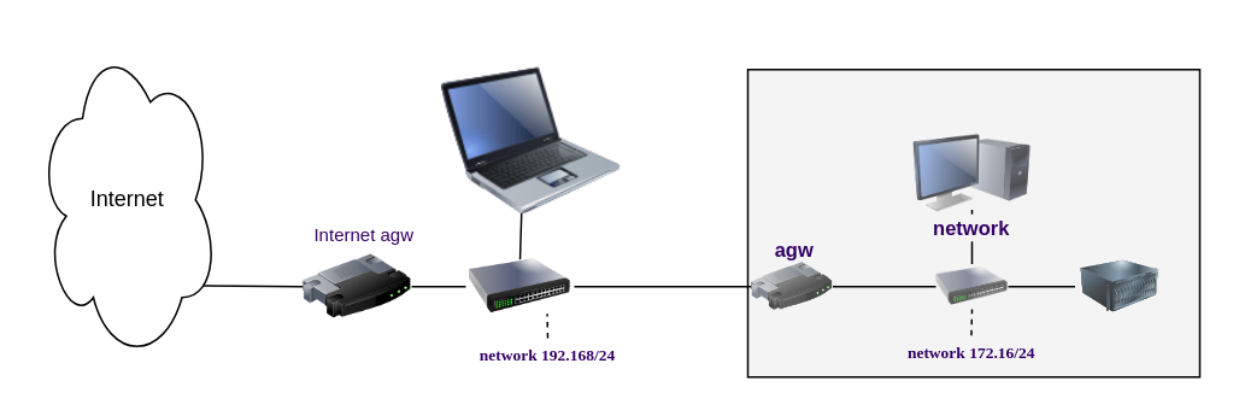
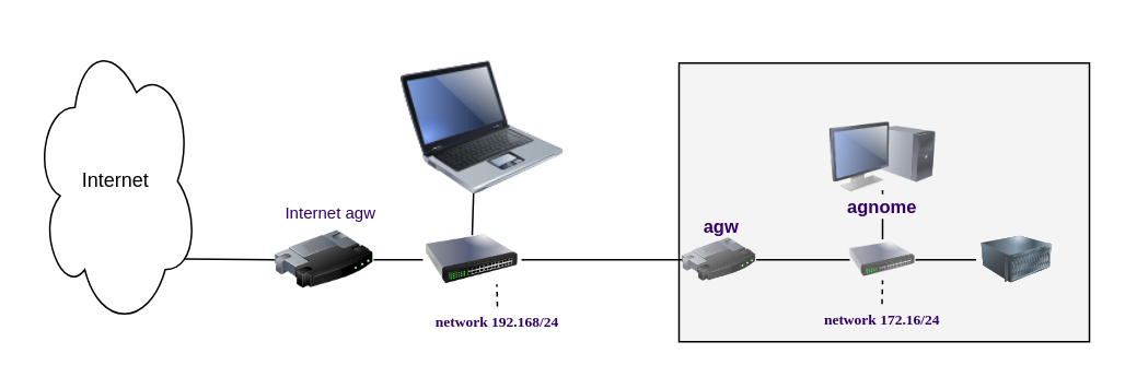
- <mxCell id="25" value="&lt;b&gt;&lt;font color=&quot;#330066&quot; style=&quot;font-size: 11px;&quot;&gt;network&lt;/font&gt;&lt;/b&gt;" style="text;html=1;strokeColor=none;fillColor=none;align=center;verticalAlign=middle;whiteSpace=wrap;rounded=0;glass=0;fontSize=16;fontColor=#000066;opacity=70;" vertex="1" parent="1"><mxGeometry x="507" y="115.5" width="60" height="17.5" as="geometry" /></mxCell>
+ <mxCell id="25" value="&lt;b&gt;&lt;font color=&quot;#330066&quot; style=&quot;font-size: 11px;&quot;&gt;agnome&lt;/font&gt;&lt;/b&gt;" style="text;html=1;strokeColor=none;fillColor=none;align=center;verticalAlign=middle;whiteSpace=wrap;rounded=0;glass=0;fontSize=16;fontColor=#000066;opacity=70;" vertex="1" parent="1"><mxGeometry x="507" y="115.5" width="60" height="17.5" as="geometry" /></mxCell>
